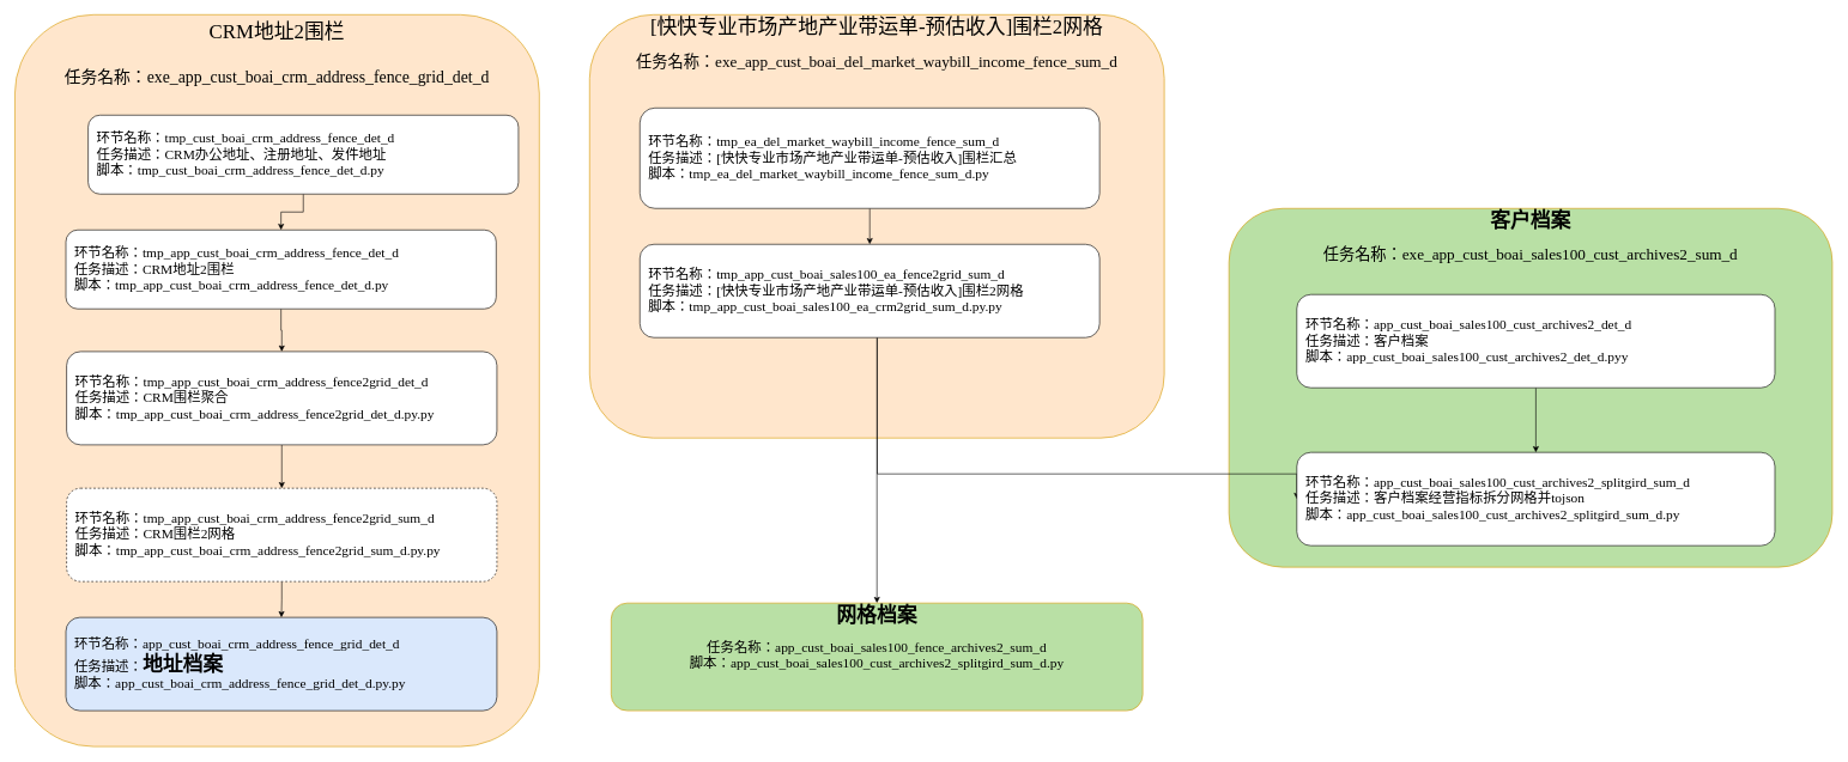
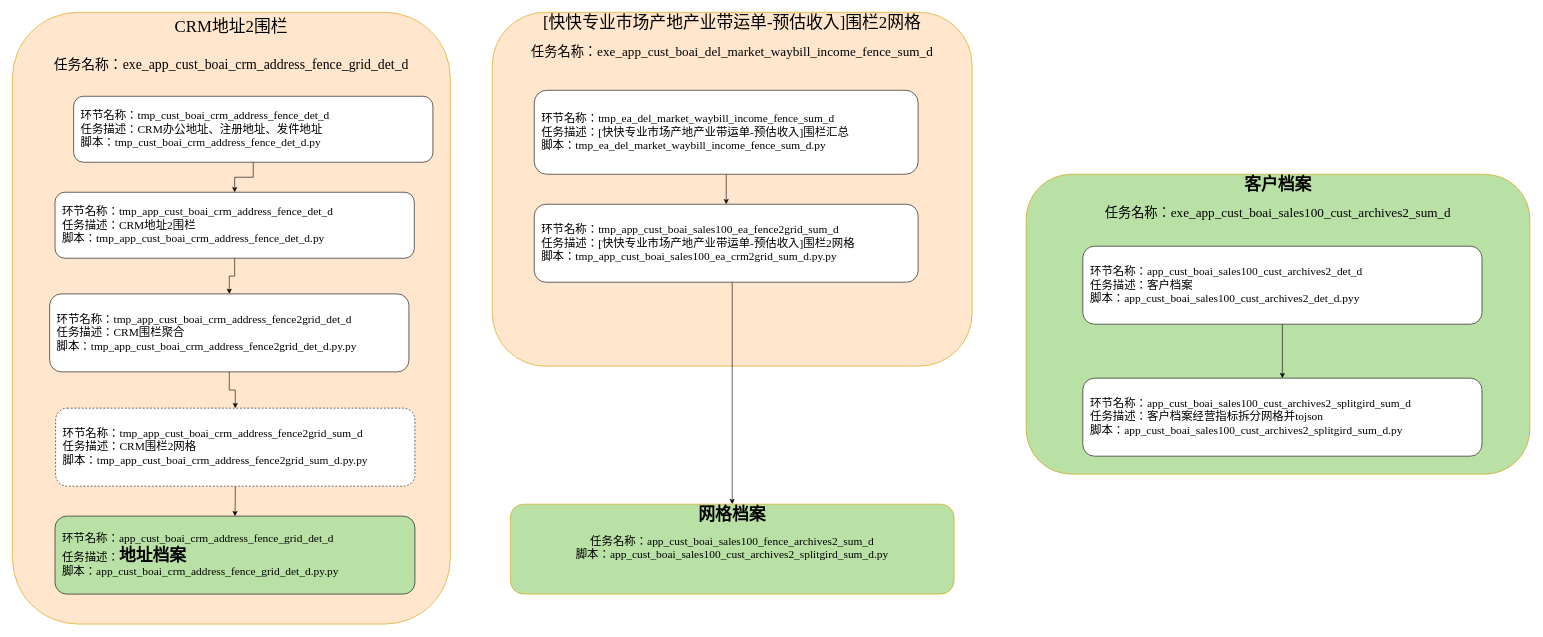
- <mxCell id="15" value="&lt;font style=&quot;background-color: light-dark(#ffffff, var(--ge-dark-color, #121212));&quot;&gt;环节名称：&lt;/font&gt;&lt;font&gt;&lt;span style=&quot;text-wrap-mode: nowrap;&quot;&gt;tmp_app_cust_boai_crm_address_fence2grid_det_d&lt;/span&gt;&lt;/font&gt;&lt;div&gt;&lt;font style=&quot;background-color: light-dark(#ffffff, var(--ge-dark-color, #121212));&quot;&gt;&lt;span style=&quot;text-wrap-mode: nowrap;&quot;&gt;任务描述：&lt;/span&gt;&lt;span&gt;CRM围栏聚合&lt;/span&gt;&lt;/font&gt;&lt;/div&gt;&lt;div&gt;&lt;font&gt;&lt;span style=&quot;background-color: rgb(255, 255, 255);&quot;&gt;脚本：&lt;/span&gt;&lt;/font&gt;&lt;span style=&quot;background-color: transparent;&quot;&gt;&lt;font&gt;&lt;span style=&quot;text-wrap-mode: nowrap;&quot;&gt;tmp_app_cust_boai_crm_address_fence2grid_det_d&lt;/span&gt;&lt;/font&gt;&lt;/span&gt;&lt;span style=&quot;text-wrap-mode: nowrap; background-color: transparent;&quot;&gt;.py&lt;/span&gt;&lt;span style=&quot;text-wrap-mode: nowrap; background-color: transparent;&quot;&gt;.py&lt;/span&gt;&lt;/div&gt;" style="rounded=1;whiteSpace=wrap;html=1;align=left;fontColor=#000000;spacingLeft=10;fontFamily=Verdana;fontSize=19;" vertex="1" parent="1"><mxGeometry x="92" y="489.5" width="599" height="130" as="geometry" /></mxCell>
+ <mxCell id="15" value="&lt;font style=&quot;background-color: light-dark(#ffffff, var(--ge-dark-color, #121212));&quot;&gt;环节名称：&lt;/font&gt;&lt;font&gt;&lt;span style=&quot;text-wrap-mode: nowrap;&quot;&gt;tmp_app_cust_boai_crm_address_fence2grid_det_d&lt;/span&gt;&lt;/font&gt;&lt;div&gt;&lt;font style=&quot;background-color: light-dark(#ffffff, var(--ge-dark-color, #121212));&quot;&gt;&lt;span style=&quot;text-wrap-mode: nowrap;&quot;&gt;任务描述：&lt;/span&gt;&lt;span&gt;CRM围栏聚合&lt;/span&gt;&lt;/font&gt;&lt;/div&gt;&lt;div&gt;&lt;font&gt;&lt;span style=&quot;background-color: rgb(255, 255, 255);&quot;&gt;脚本：&lt;/span&gt;&lt;/font&gt;&lt;span style=&quot;background-color: transparent;&quot;&gt;&lt;font&gt;&lt;span style=&quot;text-wrap-mode: nowrap;&quot;&gt;tmp_app_cust_boai_crm_address_fence2grid_det_d&lt;/span&gt;&lt;/font&gt;&lt;/span&gt;&lt;span style=&quot;text-wrap-mode: nowrap; background-color: transparent;&quot;&gt;.py&lt;/span&gt;&lt;span style=&quot;text-wrap-mode: nowrap; background-color: transparent;&quot;&gt;.py&lt;/span&gt;&lt;/div&gt;" style="rounded=1;whiteSpace=wrap;html=1;align=left;fontColor=#000000;spacingLeft=10;fontFamily=Verdana;fontSize=19;" vertex="1" parent="1"><mxGeometry x="82" y="489.5" width="599" height="130" as="geometry" /></mxCell>
- <mxCell id="11" style="edgeStyle=orthogonalEdgeStyle;rounded=0;orthogonalLoop=1;jettySize=auto;html=1;entryX=0;entryY=0.5;entryDx=0;entryDy=0;fontFamily=Verdana;fontSize=19;fontColor=#000000;" edge="1" parent="1" source="13" target="20"><mxGeometry relative="1" as="geometry"><Array as="points"><mxPoint x="1220.5" y="660" /></Array></mxGeometry></mxCell>
- <mxCell id="21" value="&lt;font&gt;环节名称：&lt;/font&gt;&lt;span style=&quot;&quot;&gt;app_cust_boai_crm_address_fence_grid_det_d&lt;/span&gt;&lt;div&gt;&lt;font&gt;&lt;span style=&quot;text-wrap-mode: nowrap;&quot;&gt;任务描述：&lt;/span&gt;&lt;span&gt;&lt;font style=&quot;font-size: 28px;&quot;&gt;&lt;b&gt;地址档案&lt;/b&gt;&lt;/font&gt;&lt;/span&gt;&lt;/font&gt;&lt;/div&gt;&lt;div&gt;&lt;font&gt;&lt;span&gt;脚本：&lt;/span&gt;&lt;/font&gt;&lt;span style=&quot;&quot;&gt;app_cust_boai_crm_address_fence_grid_det_d&lt;/span&gt;&lt;span style=&quot;text-wrap-mode: nowrap;&quot;&gt;.py&lt;/span&gt;&lt;span style=&quot;text-wrap-mode: nowrap;&quot;&gt;.py&lt;/span&gt;&lt;/div&gt;" style="rounded=1;whiteSpace=wrap;html=1;align=left;fontColor=#000000;spacingLeft=10;labelBackgroundColor=none;fillColor=#dae8fc;fontFamily=Verdana;fontSize=19;" vertex="1" parent="1"><mxGeometry x="91" y="860" width="600" height="130" as="geometry" /></mxCell>
+ <mxCell id="21" value="&lt;font&gt;环节名称：&lt;/font&gt;&lt;span style=&quot;&quot;&gt;app_cust_boai_crm_address_fence_grid_det_d&lt;/span&gt;&lt;div&gt;&lt;font&gt;&lt;span style=&quot;text-wrap-mode: nowrap;&quot;&gt;任务描述：&lt;/span&gt;&lt;span&gt;&lt;font style=&quot;font-size: 28px;&quot;&gt;&lt;b&gt;地址档案&lt;/b&gt;&lt;/font&gt;&lt;/span&gt;&lt;/font&gt;&lt;/div&gt;&lt;div&gt;&lt;font&gt;&lt;span&gt;脚本：&lt;/span&gt;&lt;/font&gt;&lt;span style=&quot;&quot;&gt;app_cust_boai_crm_address_fence_grid_det_d&lt;/span&gt;&lt;span style=&quot;text-wrap-mode: nowrap;&quot;&gt;.py&lt;/span&gt;&lt;span style=&quot;text-wrap-mode: nowrap;&quot;&gt;.py&lt;/span&gt;&lt;/div&gt;" style="rounded=1;whiteSpace=wrap;html=1;align=left;fontColor=#000000;spacingLeft=10;labelBackgroundColor=none;fillColor=#B9E0A5;fontFamily=Verdana;fontSize=19;" vertex="1" parent="1"><mxGeometry x="91" y="860" width="600" height="130" as="geometry" /></mxCell>
